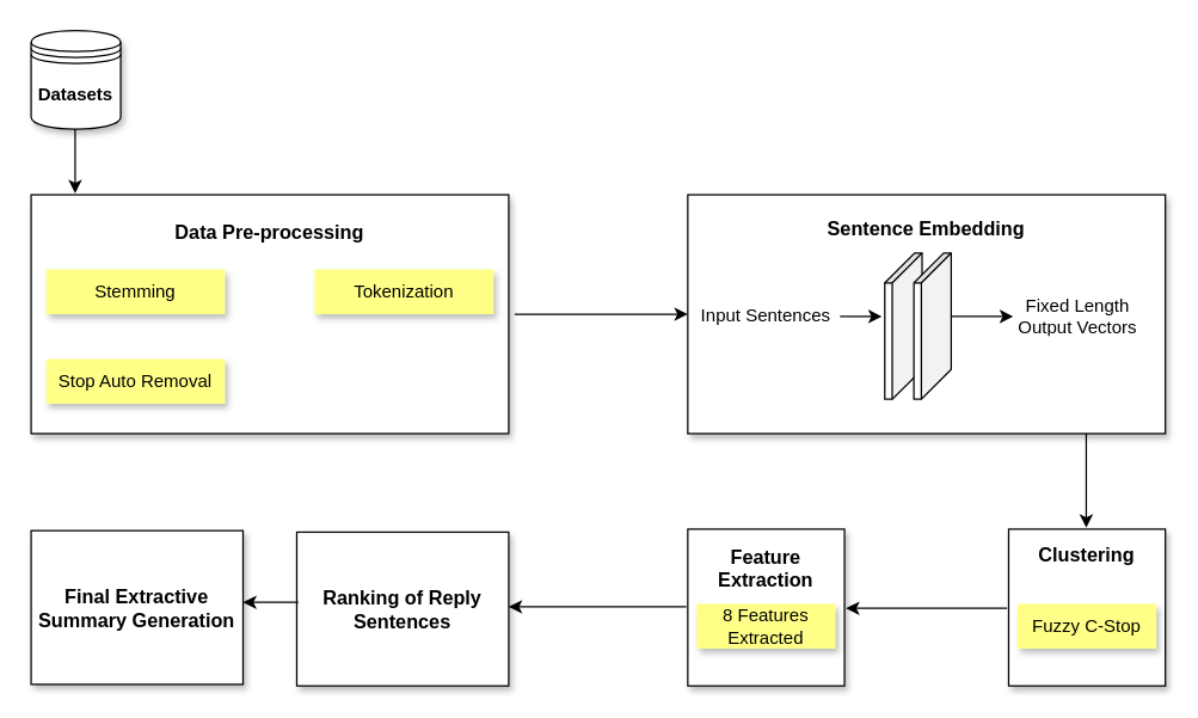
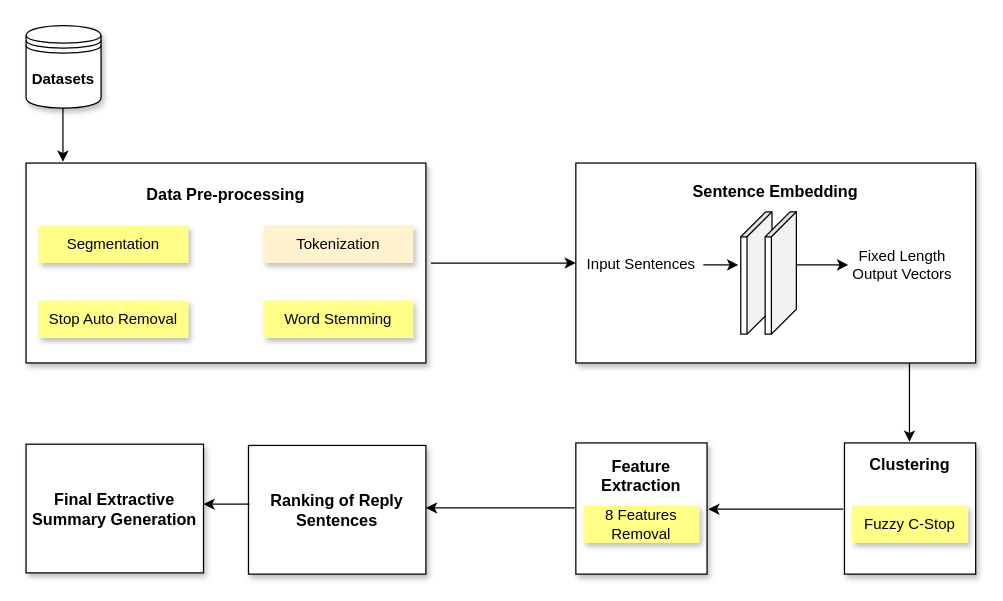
- <mxCell id="5" value="Stemming" style="rounded=0;whiteSpace=wrap;html=1;fillColor=#ffff88;strokeColor=none;shadow=1;" vertex="1" parent="1"><mxGeometry x="30" y="180" width="120" height="30" as="geometry" /></mxCell>
+ <mxCell id="5" value="Segmentation" style="rounded=0;whiteSpace=wrap;html=1;fillColor=#ffff88;strokeColor=none;shadow=1;" vertex="1" parent="1"><mxGeometry x="30" y="180" width="120" height="30" as="geometry" /></mxCell>
- <mxCell id="6" value="Tokenization" style="rounded=0;whiteSpace=wrap;html=1;fillColor=#ffff88;strokeColor=none;shadow=1;" vertex="1" parent="1"><mxGeometry x="210" y="180" width="120" height="30" as="geometry" /></mxCell>
+ <mxCell id="6" value="Tokenization" style="rounded=0;whiteSpace=wrap;html=1;fillColor=#fff2cc;strokeColor=none;shadow=1;" vertex="1" parent="1"><mxGeometry x="210" y="180" width="120" height="30" as="geometry" /></mxCell>
+ <mxCell id="8" value="Word Stemming" style="rounded=0;whiteSpace=wrap;html=1;fillColor=#ffff88;strokeColor=none;shadow=1;" vertex="1" parent="1"><mxGeometry x="210" y="240" width="120" height="30" as="geometry" /></mxCell>
- <mxCell id="12" value="8 Features Extracted" style="rounded=0;whiteSpace=wrap;html=1;fillColor=#ffff88;strokeColor=none;gradientColor=none;shadow=1;" vertex="1" parent="1"><mxGeometry x="466" y="404" width="93" height="30" as="geometry" /></mxCell>
+ <mxCell id="12" value="8 Features Removal" style="rounded=0;whiteSpace=wrap;html=1;fillColor=#ffff88;strokeColor=none;gradientColor=none;shadow=1;" vertex="1" parent="1"><mxGeometry x="466" y="404" width="93" height="30" as="geometry" /></mxCell>
